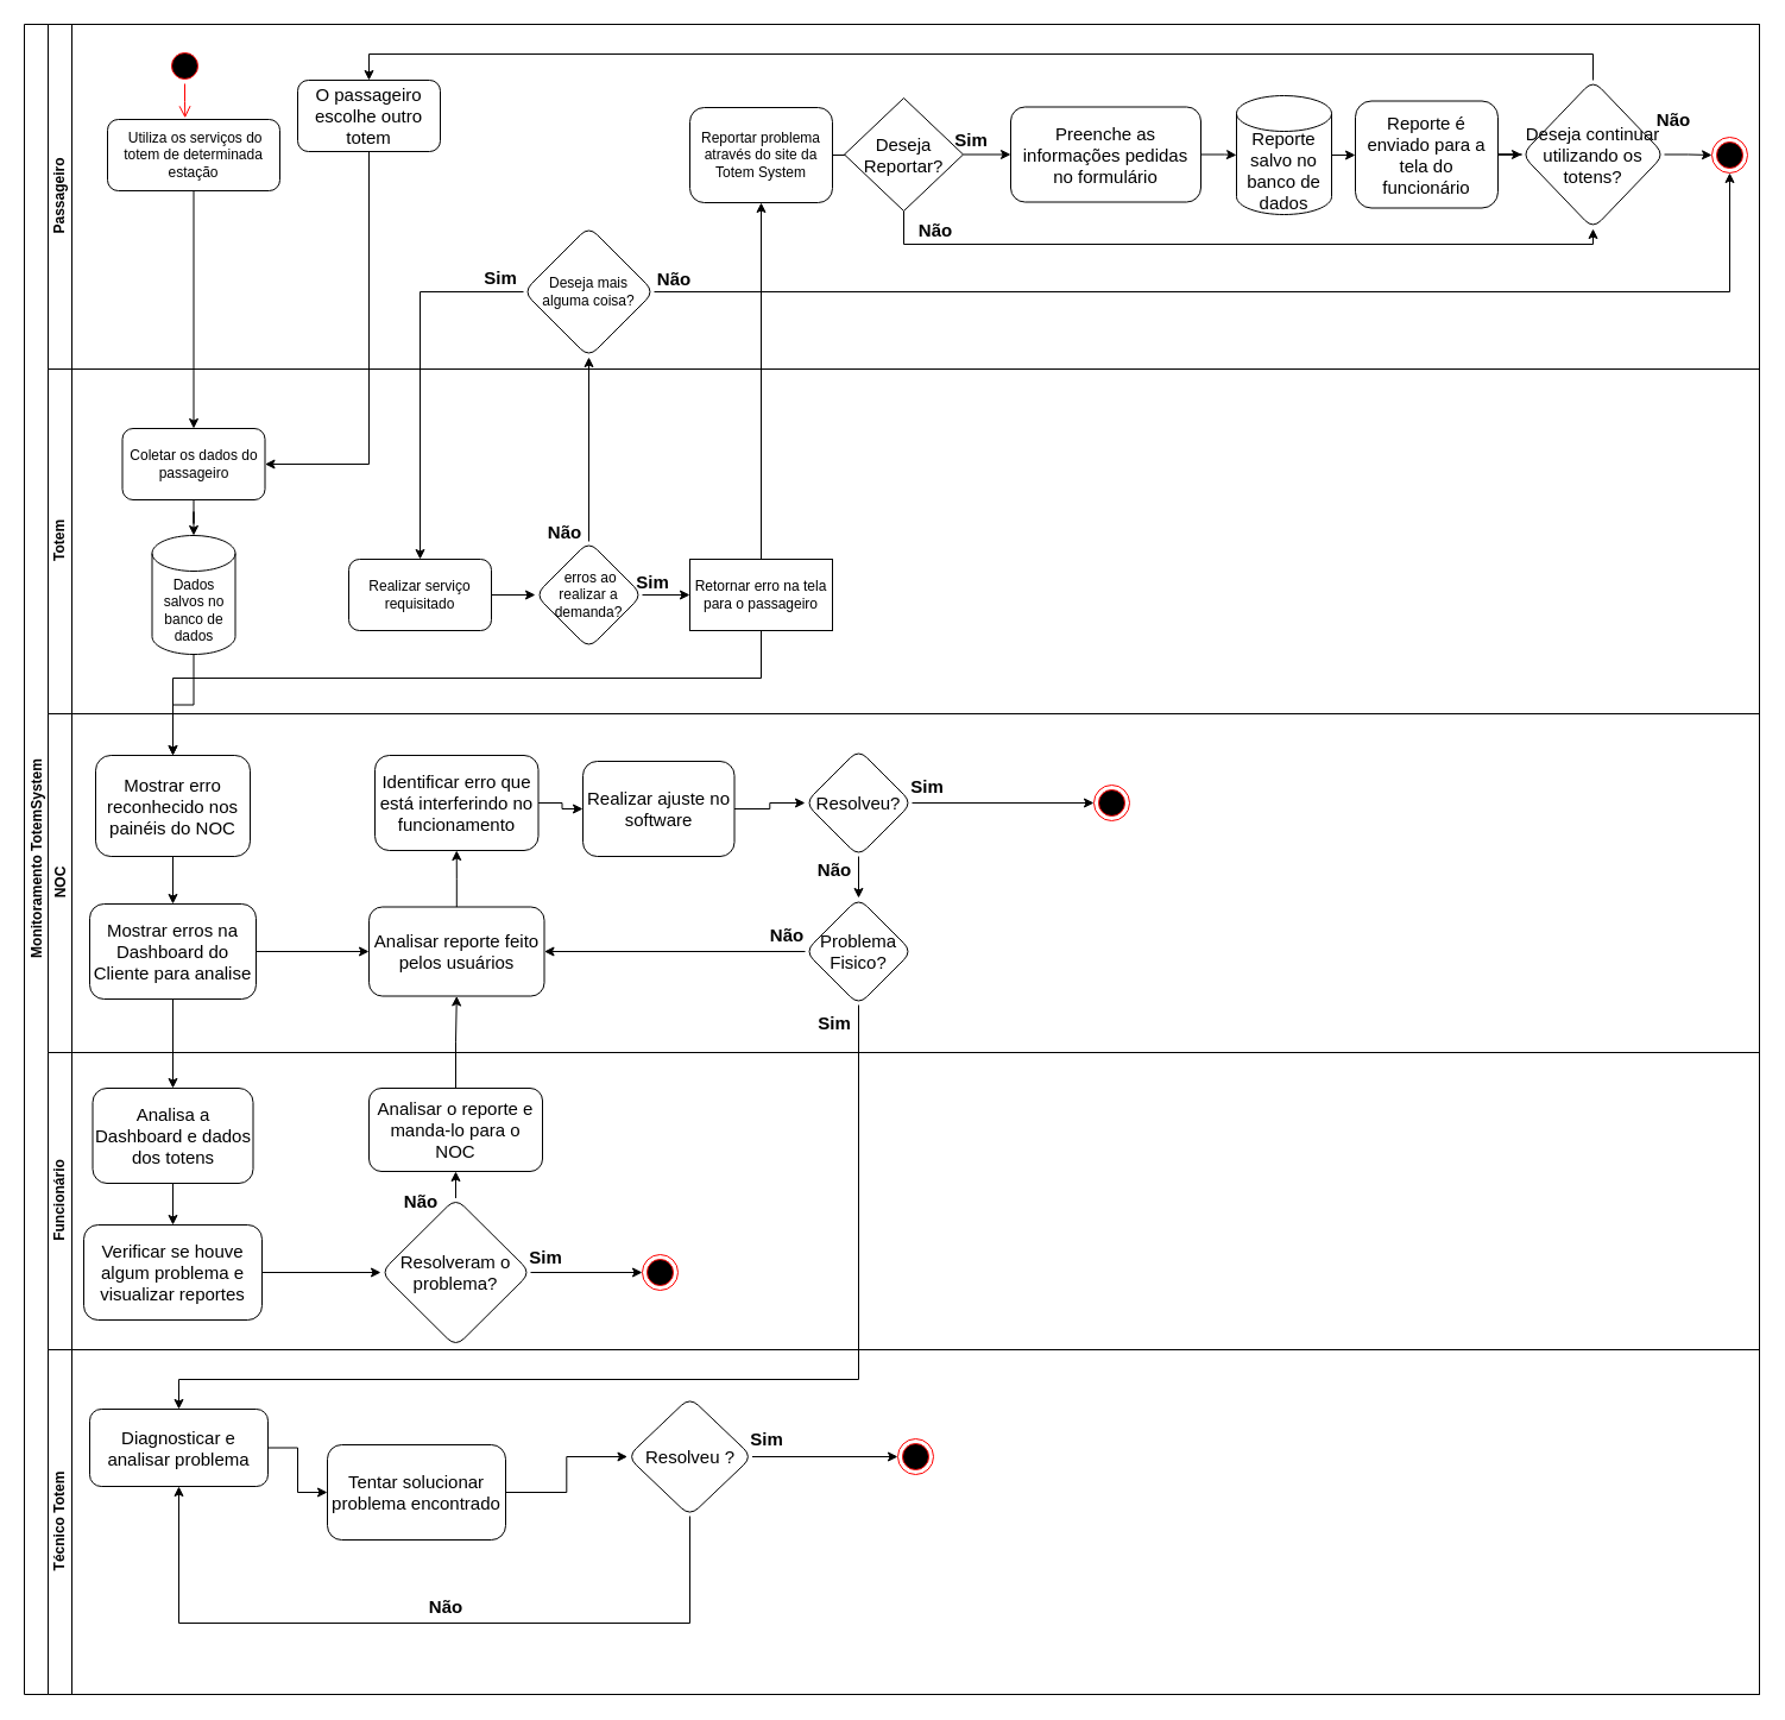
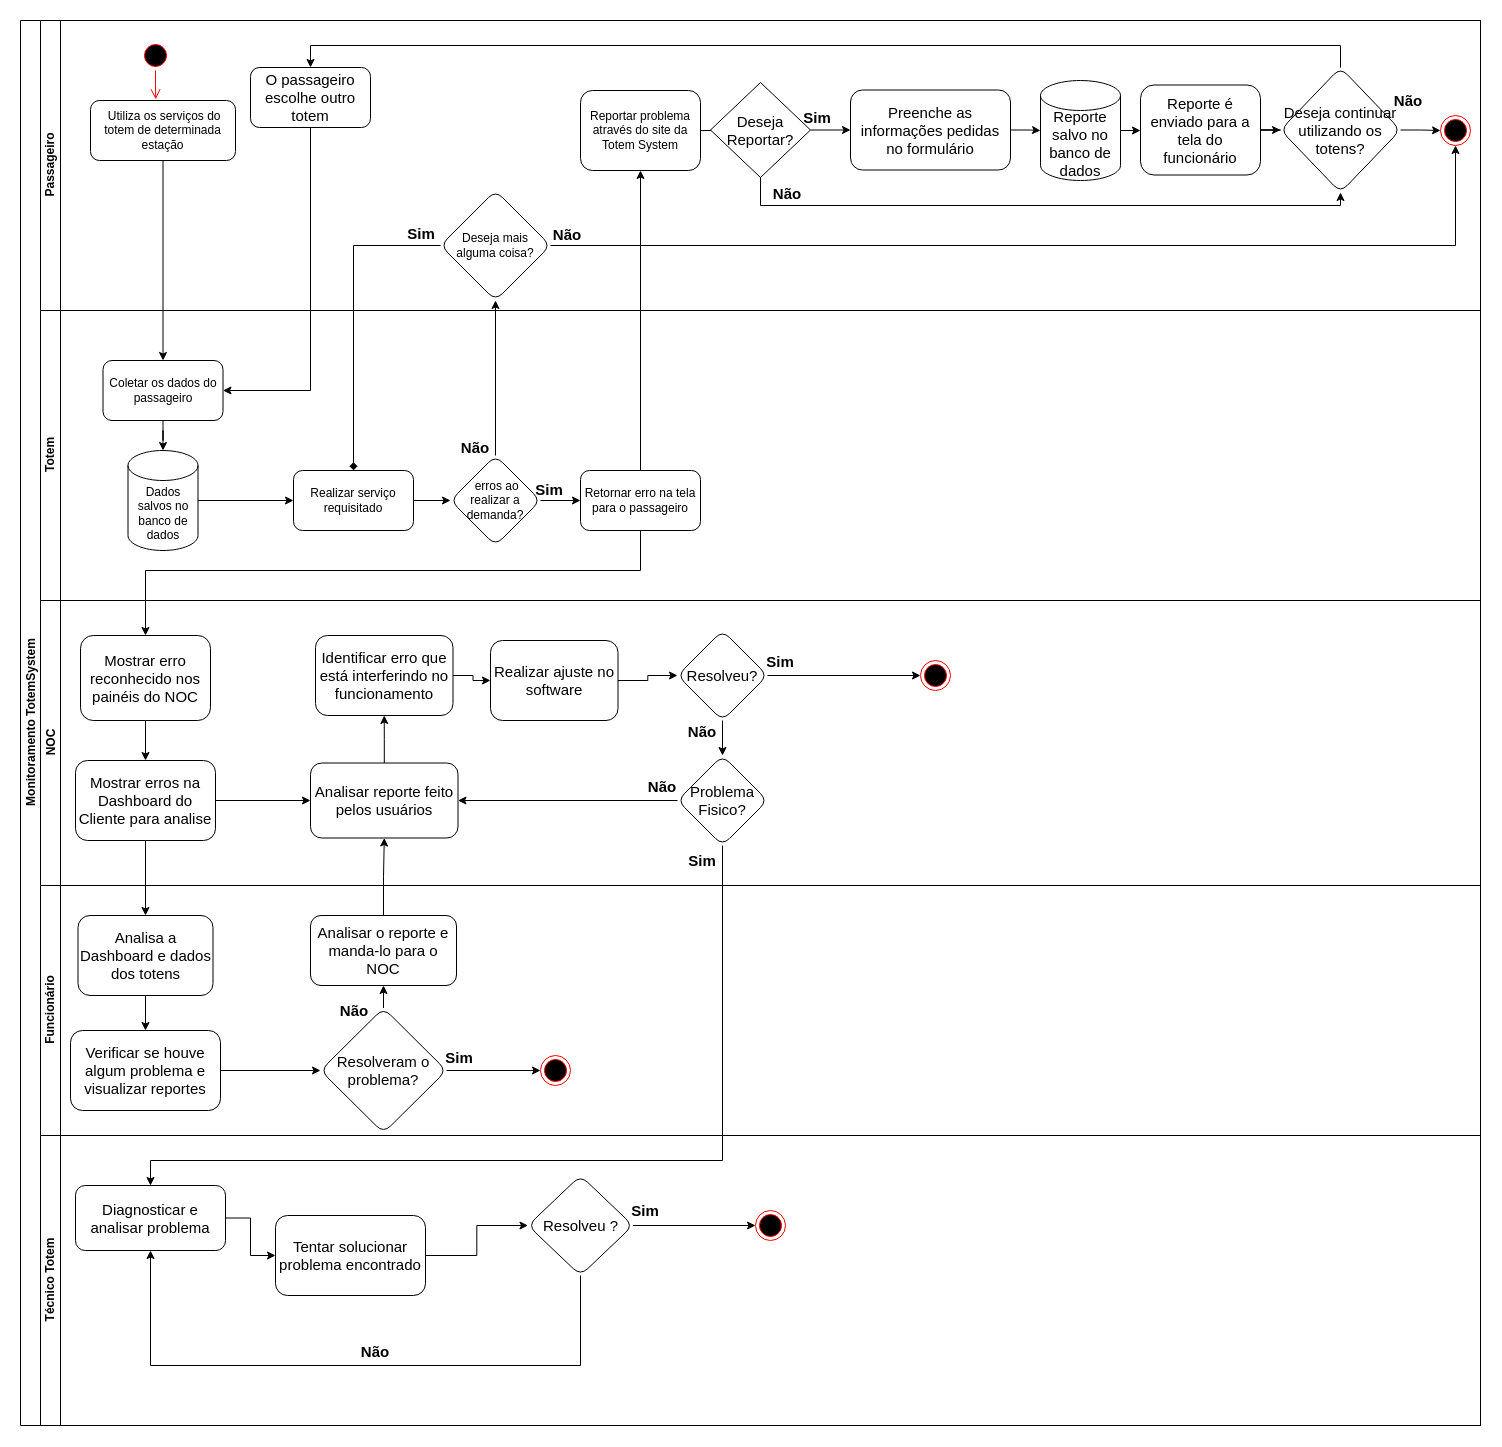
- <mxCell id="87" style="edgeStyle=orthogonalEdgeStyle;rounded=0;orthogonalLoop=1;jettySize=auto;html=1;" edge="1" parent="2" source="9" target="36"><mxGeometry relative="1" as="geometry"><Array as="points"><mxPoint x="333" y="225" /></Array></mxGeometry></mxCell>
+ <mxCell id="87" style="edgeStyle=orthogonalEdgeStyle;rounded=0;orthogonalLoop=1;jettySize=auto;html=1;endArrow=diamond;" edge="1" parent="2" source="9" target="36"><mxGeometry relative="1" as="geometry"><Array as="points"><mxPoint x="333" y="225" /></Array></mxGeometry></mxCell>
- <mxCell id="40" value="Retornar erro na tela para o passageiro" style="whiteSpace=wrap;html=1;rounded=0;" vertex="1" parent="31"><mxGeometry x="540" y="160" width="120" height="60" as="geometry" /></mxCell>
+ <mxCell id="40" value="Retornar erro na tela para o passageiro" style="whiteSpace=wrap;html=1;rounded=1;" vertex="1" parent="31"><mxGeometry x="540" y="160" width="120" height="60" as="geometry" /></mxCell>
- <mxCell id="34" style="edgeStyle=orthogonalEdgeStyle;rounded=0;orthogonalLoop=1;jettySize=auto;html=1;" edge="1" parent="31" source="35" target="44"><mxGeometry relative="1" as="geometry" /></mxCell>
+ <mxCell id="34" style="edgeStyle=orthogonalEdgeStyle;rounded=0;orthogonalLoop=1;jettySize=auto;html=1;" edge="1" parent="31" source="35" target="36"><mxGeometry relative="1" as="geometry" /></mxCell>
